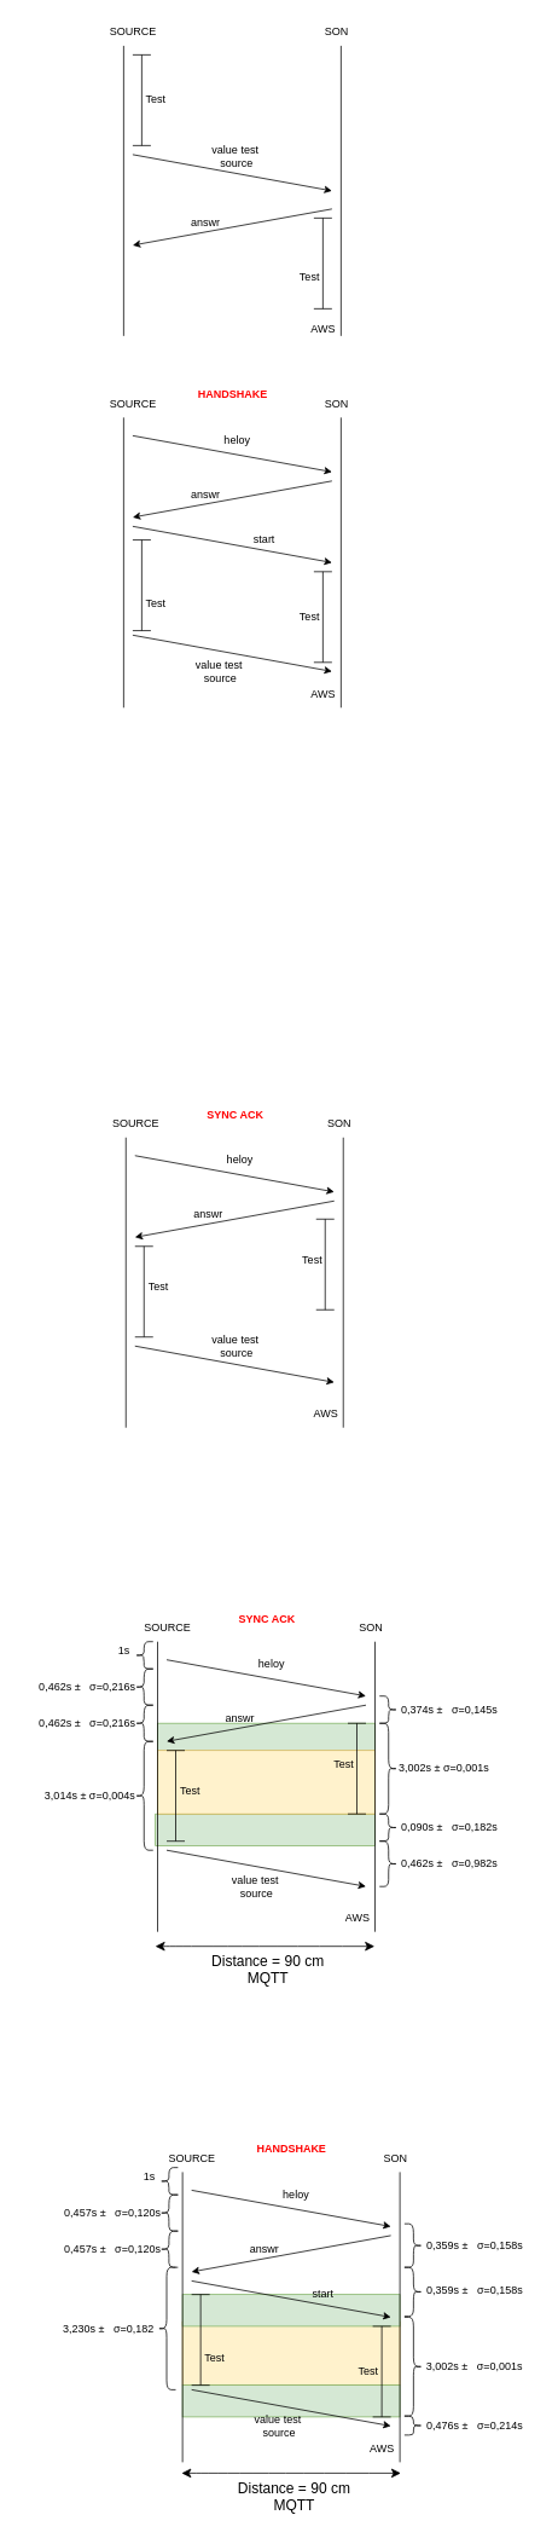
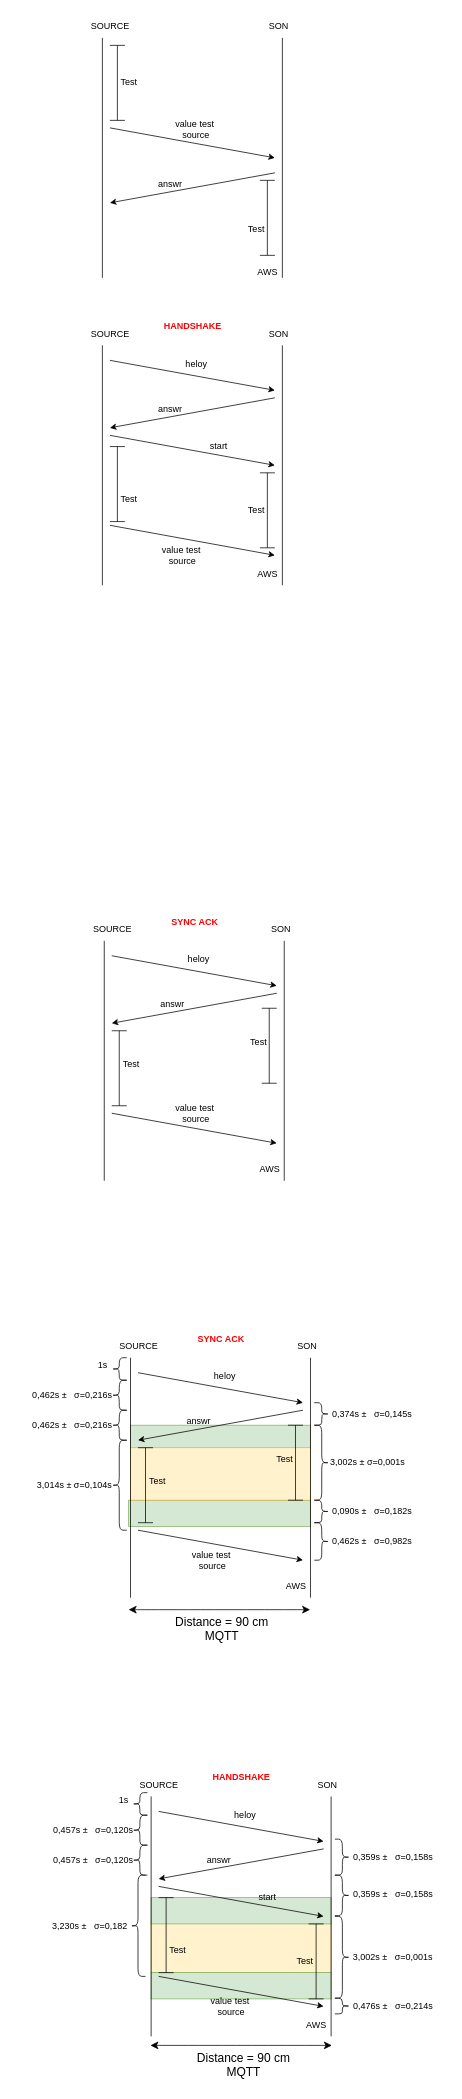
- <mxCell id="103" value="3,014s ± σ=0,004s" style="text;html=1;strokeColor=none;fillColor=none;align=center;verticalAlign=middle;whiteSpace=wrap;rounded=0;" parent="1" vertex="1"><mxGeometry x="20" y="1967.5" width="158" height="25" as="geometry" /></mxCell>
+ <mxCell id="103" value="3,014s ± σ=0,104s" style="text;html=1;strokeColor=none;fillColor=none;align=center;verticalAlign=middle;whiteSpace=wrap;rounded=0;" parent="1" vertex="1"><mxGeometry x="20" y="1967.5" width="158" height="25" as="geometry" /></mxCell>
